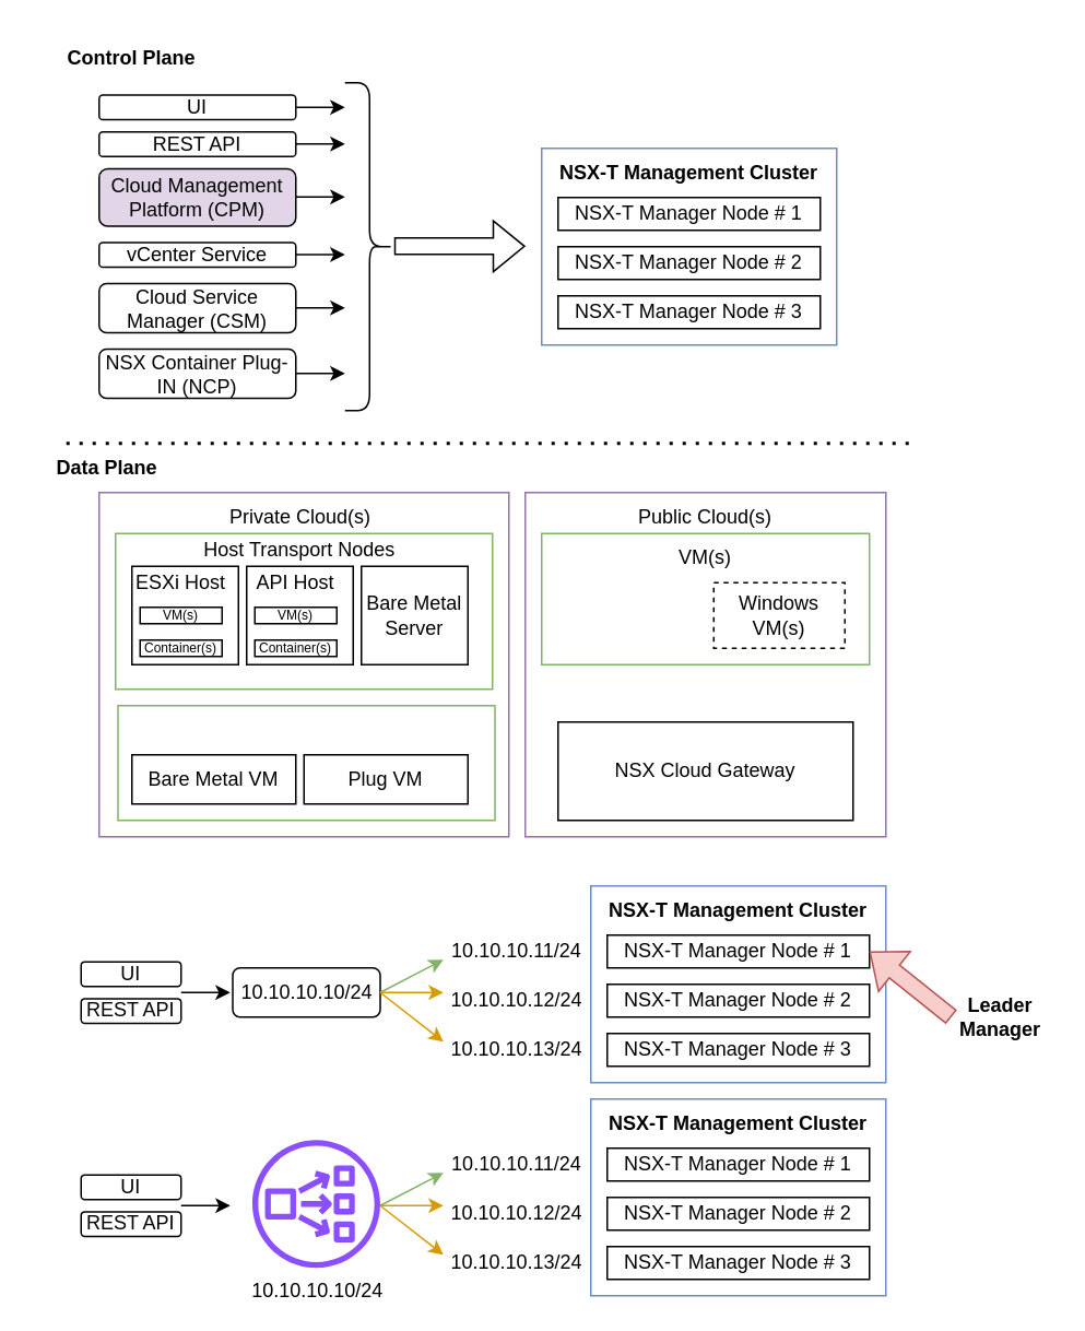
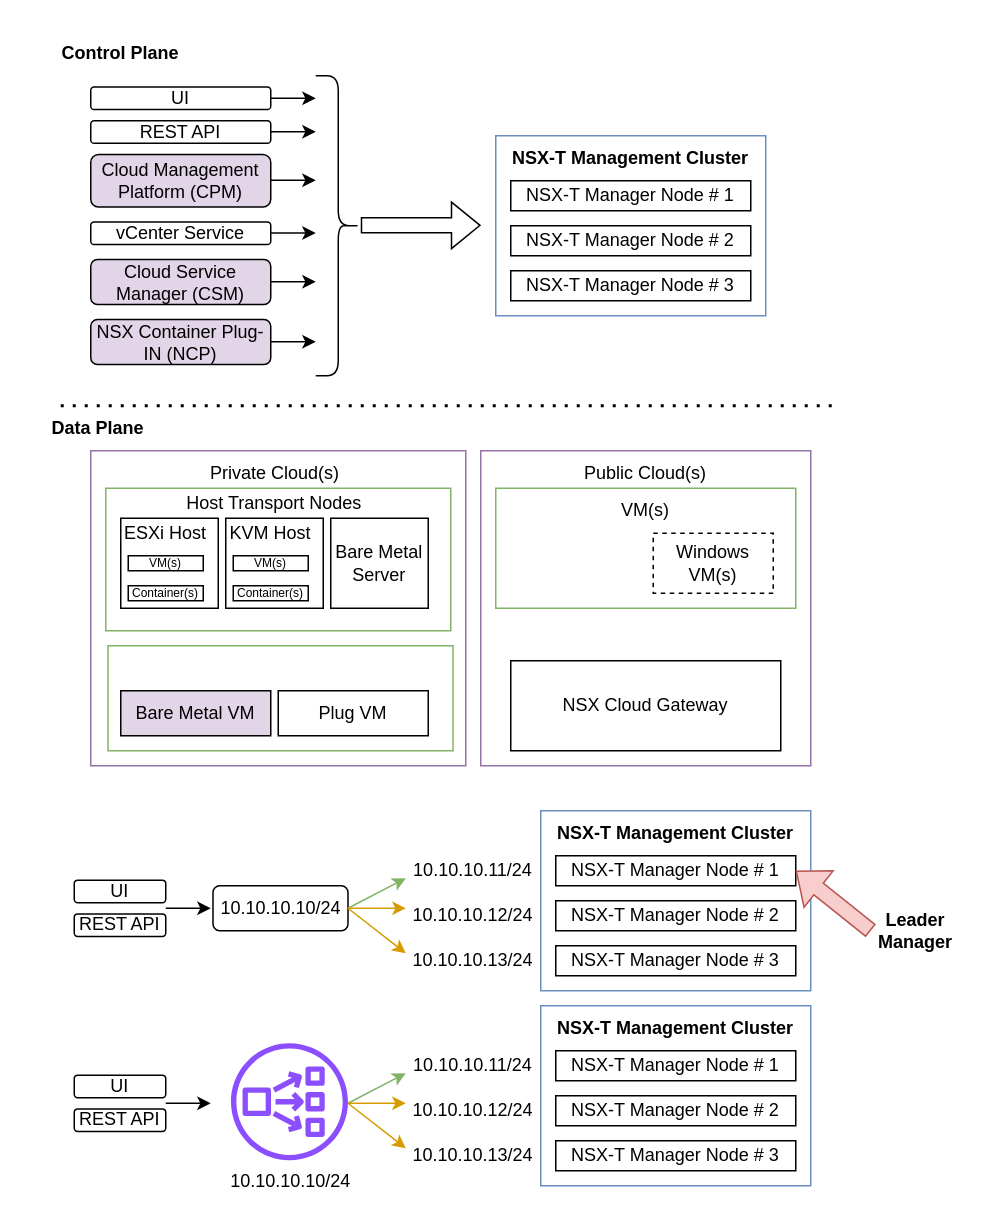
- <mxCell id="11" value="Cloud Service Manager (CSM)" style="rounded=1;whiteSpace=wrap;html=1;" parent="1" vertex="1"><mxGeometry x="60" y="172.5" width="120" height="30" as="geometry" /></mxCell>
+ <mxCell id="11" value="Cloud Service Manager (CSM)" style="rounded=1;whiteSpace=wrap;html=1;fillColor=#e1d5e7;" parent="1" vertex="1"><mxGeometry x="60" y="172.5" width="120" height="30" as="geometry" /></mxCell>
- <mxCell id="12" value="NSX Container Plug-IN (NCP)" style="rounded=1;whiteSpace=wrap;html=1;" parent="1" vertex="1"><mxGeometry x="60" y="212.5" width="120" height="30" as="geometry" /></mxCell>
+ <mxCell id="12" value="NSX Container Plug-IN (NCP)" style="rounded=1;whiteSpace=wrap;html=1;fillColor=#e1d5e7;" parent="1" vertex="1"><mxGeometry x="60" y="212.5" width="120" height="30" as="geometry" /></mxCell>
- <mxCell id="65" value="API Host" style="text;html=1;align=center;verticalAlign=middle;whiteSpace=wrap;rounded=0;" parent="62" vertex="1"><mxGeometry width="60" height="30" as="geometry" /></mxCell>
+ <mxCell id="65" value="KVM Host" style="text;html=1;align=center;verticalAlign=middle;whiteSpace=wrap;rounded=0;" parent="62" vertex="1"><mxGeometry width="60" height="30" as="geometry" /></mxCell>
- <mxCell id="71" value="Bare Metal VM" style="rounded=0;whiteSpace=wrap;html=1;" parent="56" vertex="1"><mxGeometry x="20" y="160" width="100" height="30" as="geometry" /></mxCell>
+ <mxCell id="71" value="Bare Metal VM" style="rounded=0;whiteSpace=wrap;html=1;fillColor=#e1d5e7;" parent="56" vertex="1"><mxGeometry x="20" y="160" width="100" height="30" as="geometry" /></mxCell>
